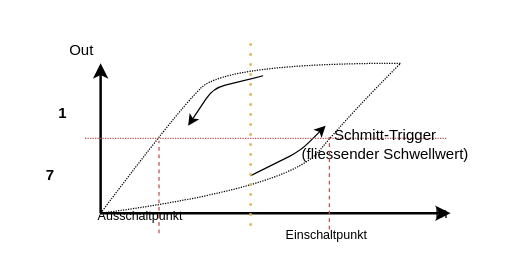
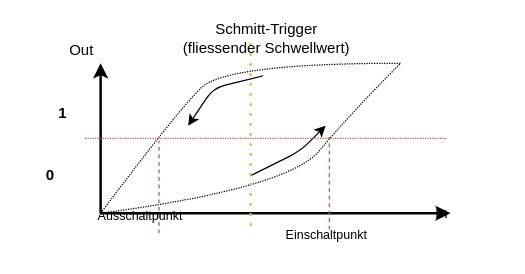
- <mxCell id="15" value="Schmitt-Trigger&lt;br&gt;(fliessender Schwellwert)" style="text;html=1;strokeColor=none;fillColor=none;align=center;verticalAlign=middle;whiteSpace=wrap;rounded=0;" vertex="1" parent="2"><mxGeometry x="208" y="85" width="160" height="20" as="geometry" /></mxCell>
+ <mxCell id="15" value="Schmitt-Trigger&lt;br&gt;(fliessender Schwellwert)" style="text;html=1;strokeColor=none;fillColor=none;align=center;verticalAlign=middle;whiteSpace=wrap;rounded=0;" vertex="1" parent="2"><mxGeometry x="113" width="160" height="20" as="geometry" /></mxCell>
- <mxCell id="12" value="7" style="text;html=1;strokeColor=none;fillColor=none;align=center;verticalAlign=middle;whiteSpace=wrap;rounded=0;fontStyle=1" vertex="1" parent="2"><mxGeometry y="110" width="40" height="20" as="geometry" /></mxCell>
+ <mxCell id="12" value="0" style="text;html=1;strokeColor=none;fillColor=none;align=center;verticalAlign=middle;whiteSpace=wrap;rounded=0;fontStyle=1" vertex="1" parent="2"><mxGeometry y="110" width="40" height="20" as="geometry" /></mxCell>
